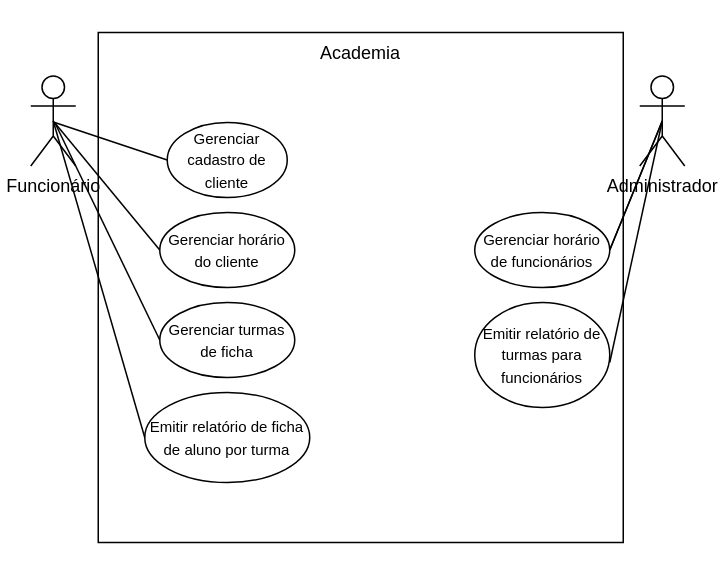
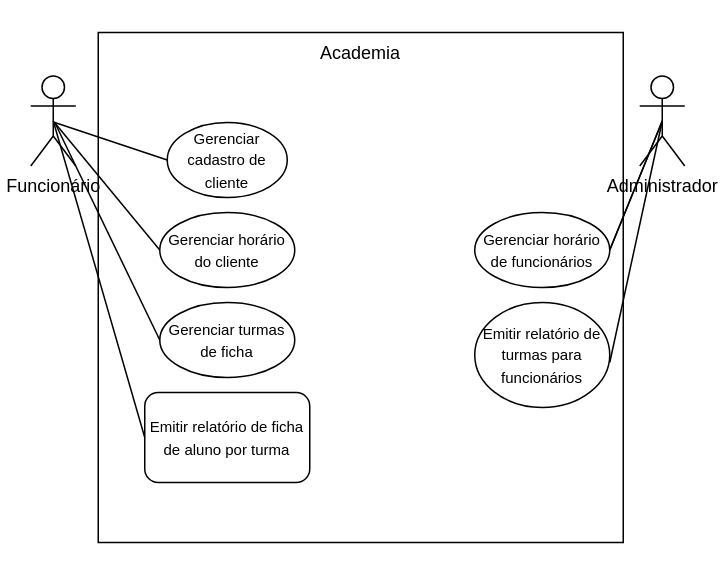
- <mxCell id="10" value="&lt;font style=&quot;font-size: 10px;&quot;&gt;Emitir relatório de ficha de aluno por turma&lt;br&gt;&lt;/font&gt;" style="ellipse;whiteSpace=wrap;html=1;" parent="1" vertex="1"><mxGeometry x="96" y="261" width="110" height="60" as="geometry" /></mxCell>
+ <mxCell id="10" value="&lt;font style=&quot;font-size: 10px;&quot;&gt;Emitir relatório de ficha de aluno por turma&lt;br&gt;&lt;/font&gt;" style="whiteSpace=wrap;html=1;rounded=1;" parent="1" vertex="1"><mxGeometry x="96" y="261" width="110" height="60" as="geometry" /></mxCell>
